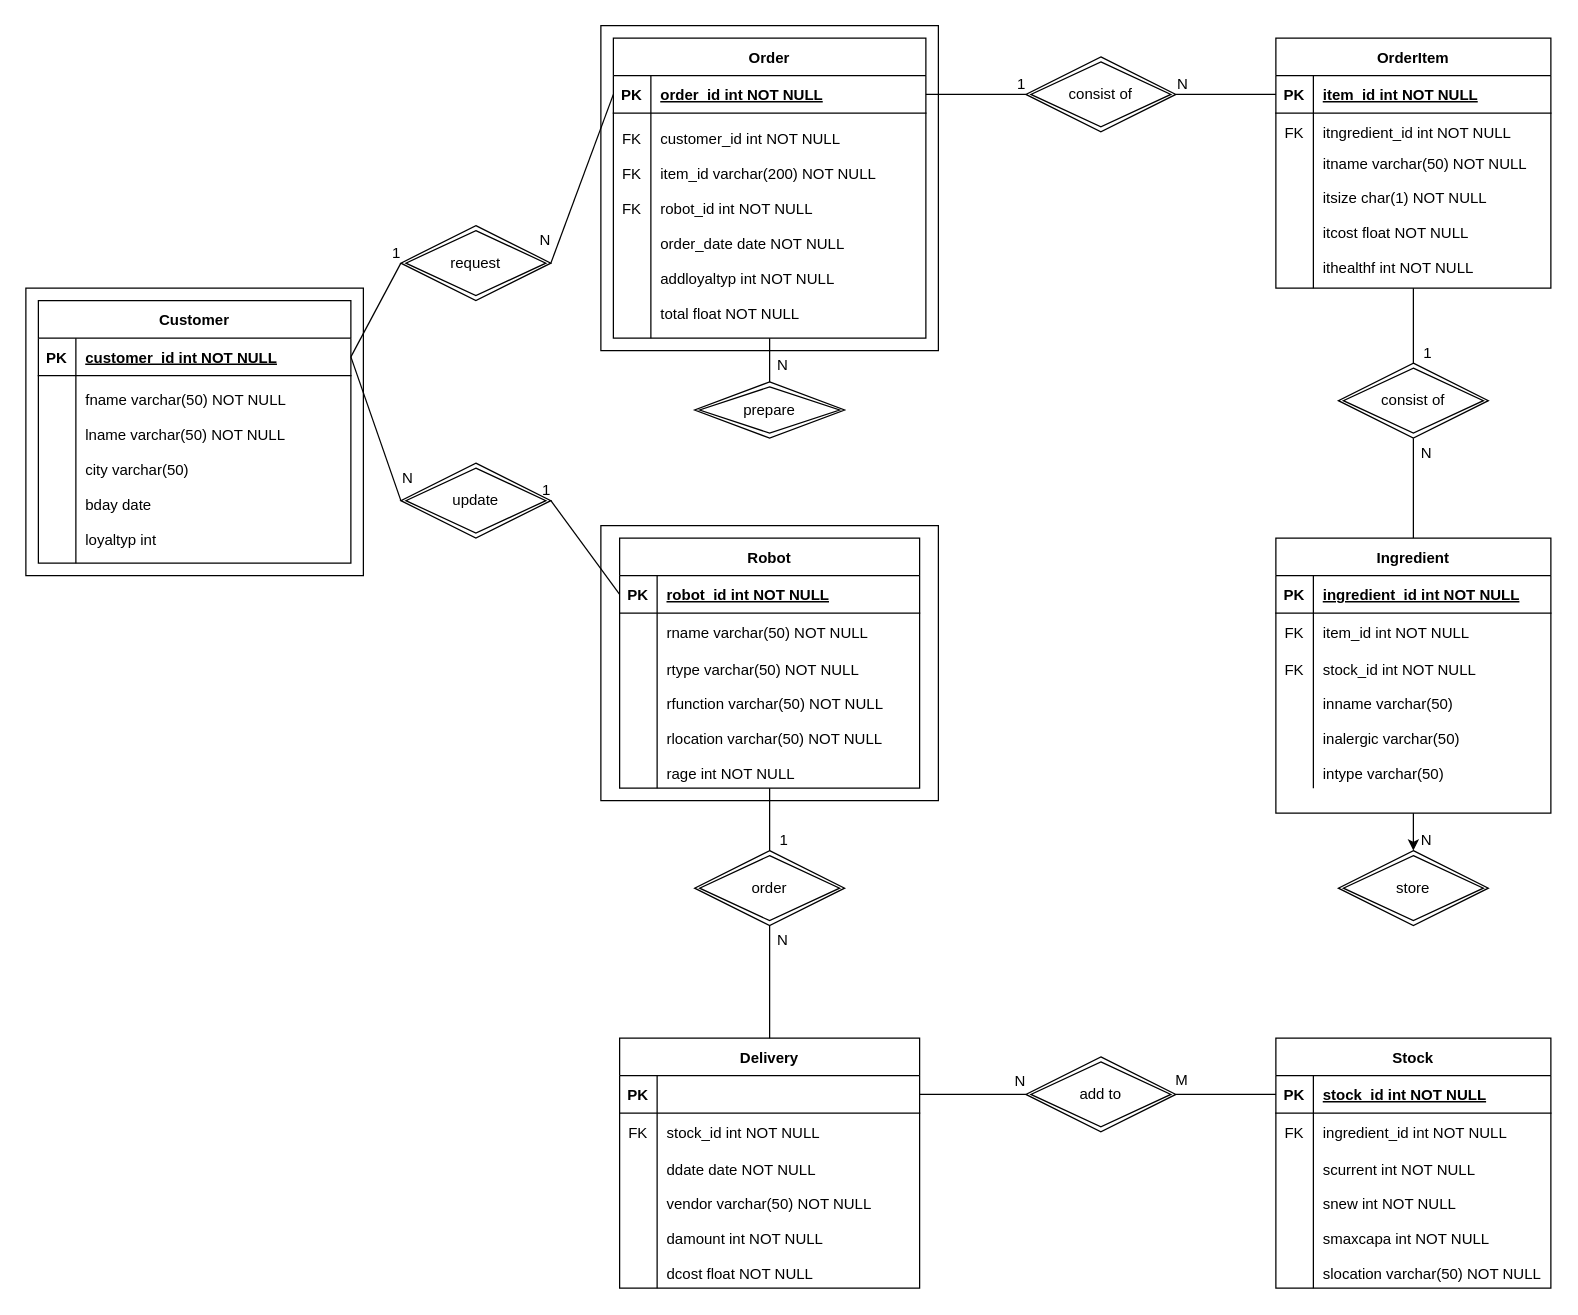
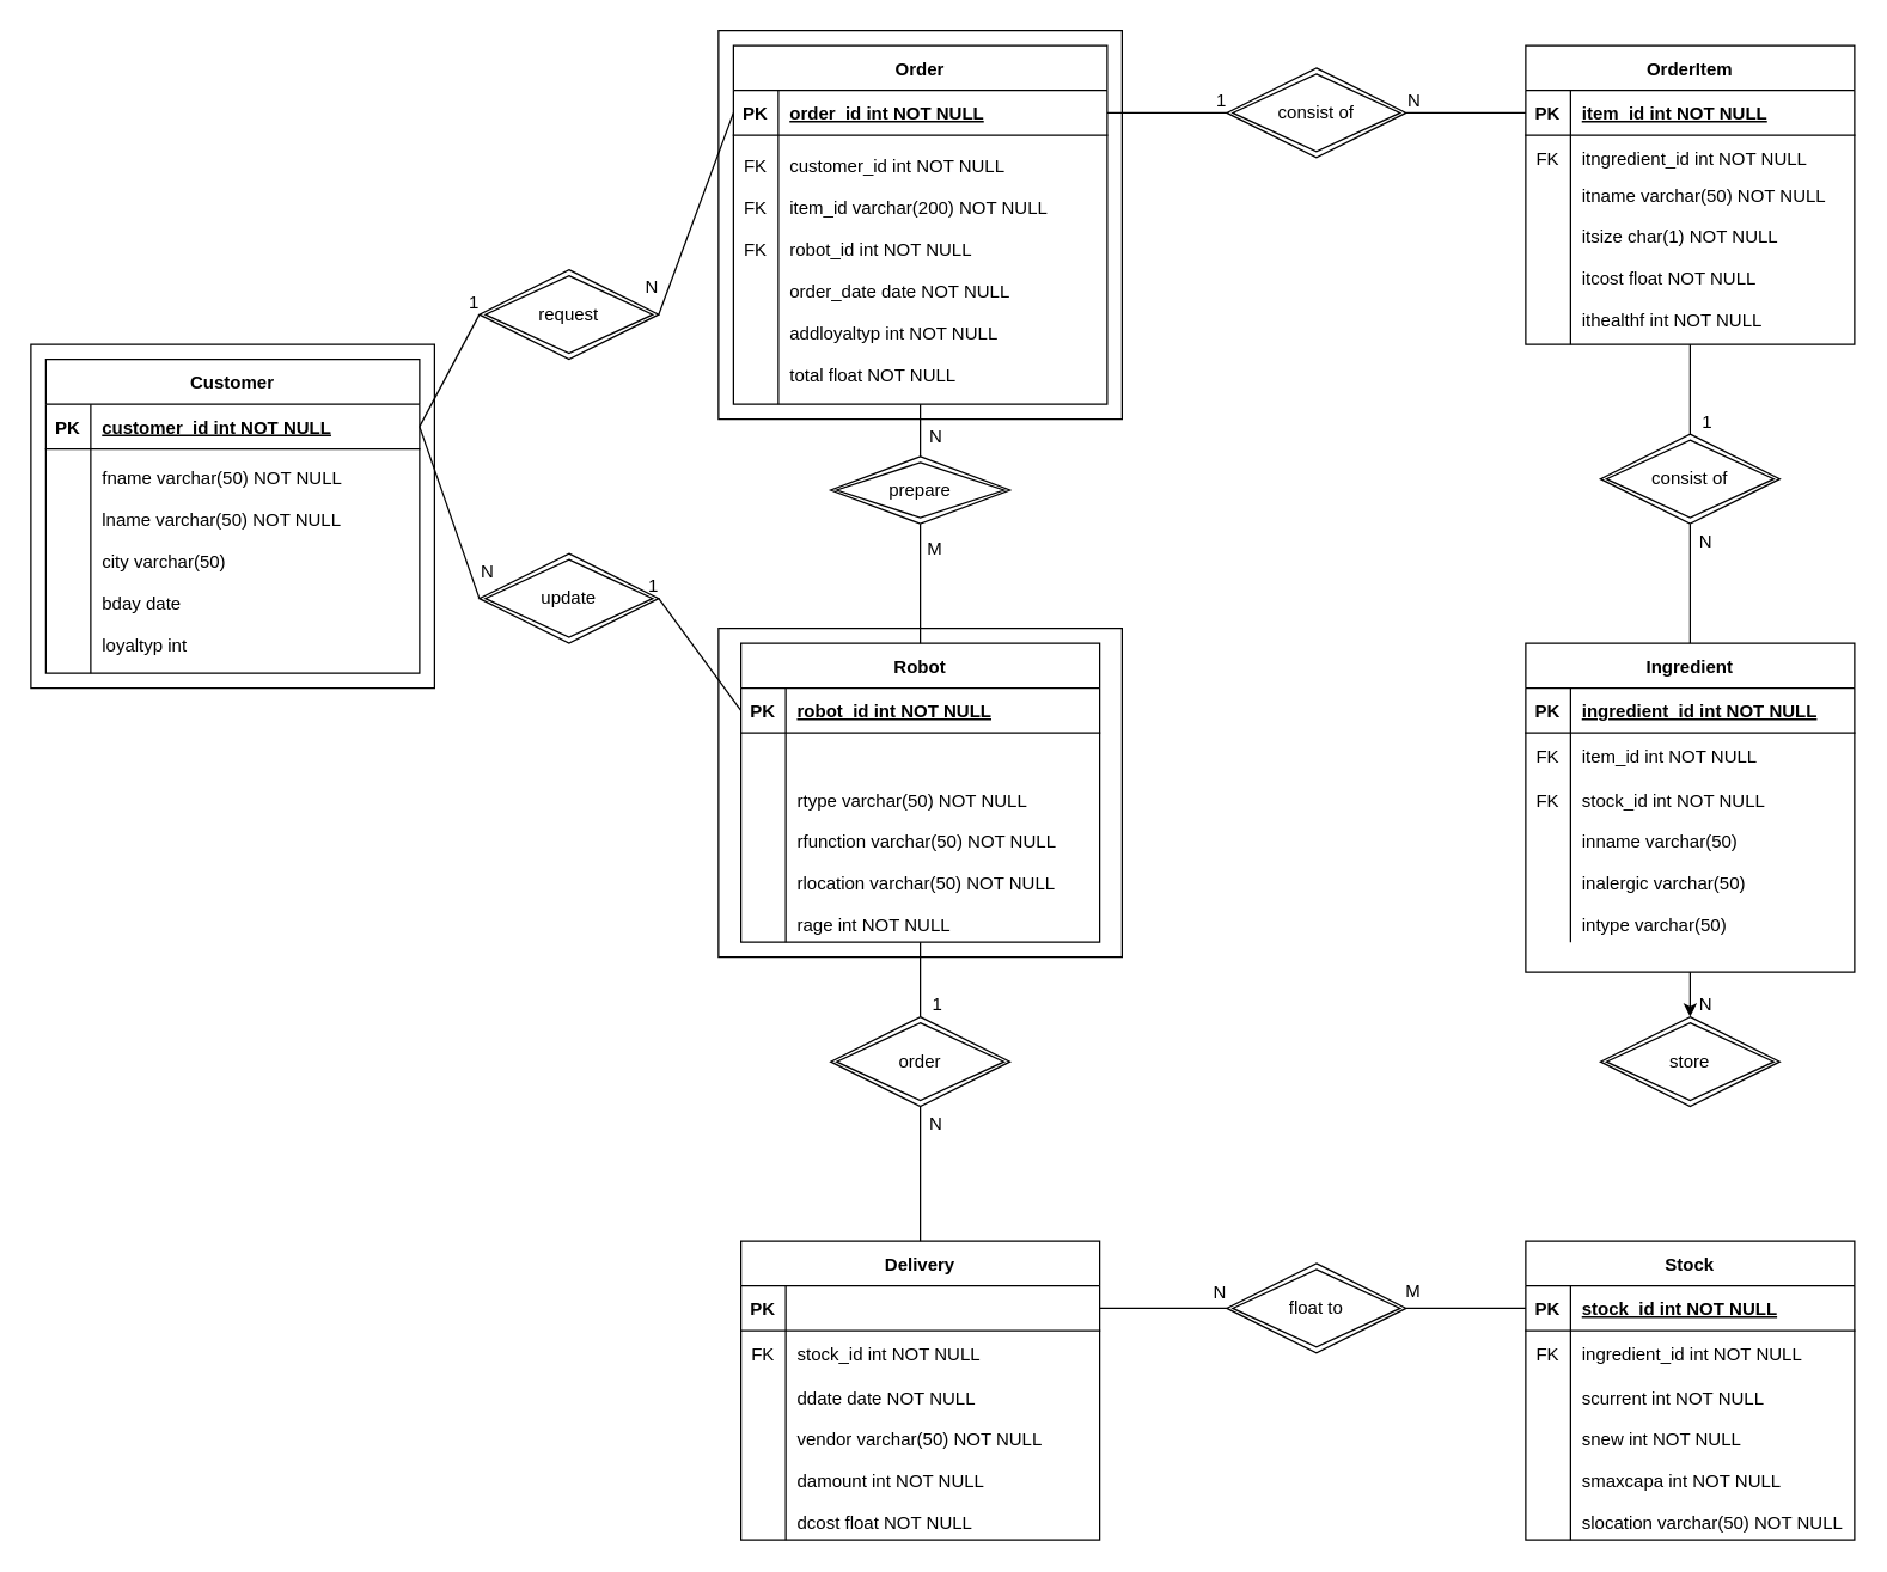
+ <mxCell id="35" value="" style="endArrow=none;html=1;rounded=0;exitX=0.5;exitY=0;exitDx=0;exitDy=0;entryX=0.5;entryY=1;entryDx=0;entryDy=0;" edge="1" parent="1" source="16" target="34"><mxGeometry relative="1" as="geometry"><mxPoint x="490" y="510" as="sourcePoint" /><mxPoint x="650" y="510" as="targetPoint" /></mxGeometry></mxCell>
+ <mxCell id="36" value="M" style="resizable=0;html=1;align=right;verticalAlign=bottom;" connectable="0" vertex="1" parent="35"><mxGeometry x="1" relative="1" as="geometry"><mxPoint x="15" y="25" as="offset" /></mxGeometry></mxCell>
- <mxCell id="22" value="rname varchar(50) NOT NULL" style="shape=partialRectangle;connectable=0;fillColor=none;top=0;left=0;bottom=0;right=0;align=left;spacingLeft=6;overflow=hidden;" vertex="1" parent="20"><mxGeometry x="30" width="210" height="30" as="geometry" /></mxCell>
- <mxCell id="103" value="add to" style="shape=rhombus;double=1;perimeter=rhombusPerimeter;whiteSpace=wrap;html=1;align=center;" vertex="1" parent="1"><mxGeometry x="820" y="845" width="120" height="60" as="geometry" /></mxCell>
+ <mxCell id="103" value="float to" style="shape=rhombus;double=1;perimeter=rhombusPerimeter;whiteSpace=wrap;html=1;align=center;" vertex="1" parent="1"><mxGeometry x="820" y="845" width="120" height="60" as="geometry" /></mxCell>
